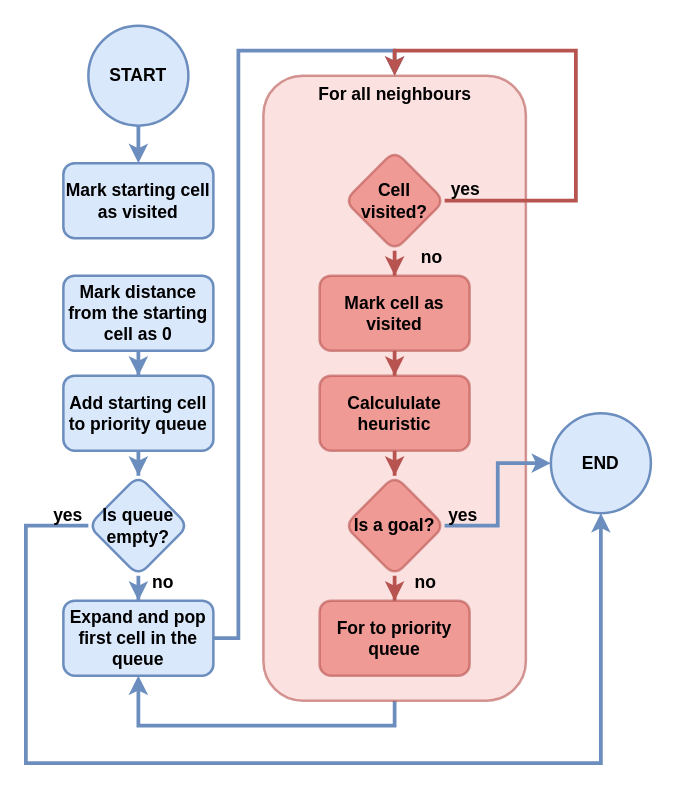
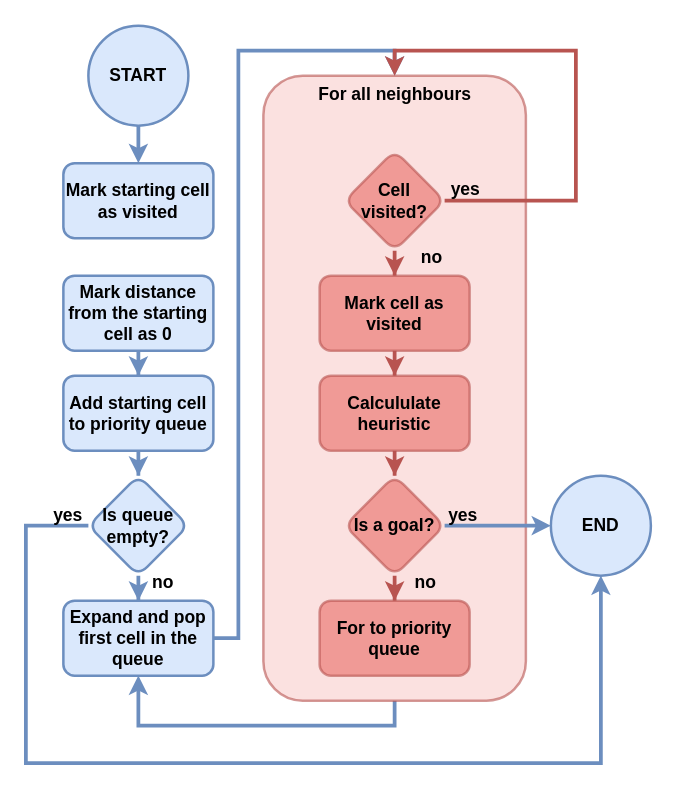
- <mxCell id="21" value="END" style="ellipse;whiteSpace=wrap;html=1;aspect=fixed;fillColor=#dae8fc;strokeColor=#6c8ebf;strokeWidth=2;fontStyle=1;fontSize=14;" parent="1" vertex="1"><mxGeometry x="440" y="330" width="80" height="80" as="geometry" /></mxCell>
+ <mxCell id="21" value="END" style="ellipse;whiteSpace=wrap;html=1;aspect=fixed;fillColor=#dae8fc;strokeColor=#6c8ebf;strokeWidth=2;fontStyle=1;fontSize=14;" parent="1" vertex="1"><mxGeometry x="440" y="380" width="80" height="80" as="geometry" /></mxCell>
